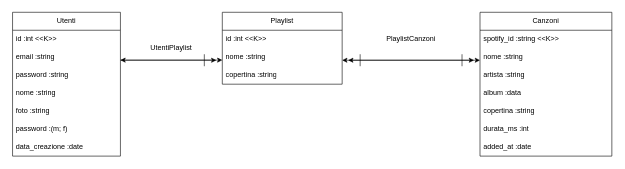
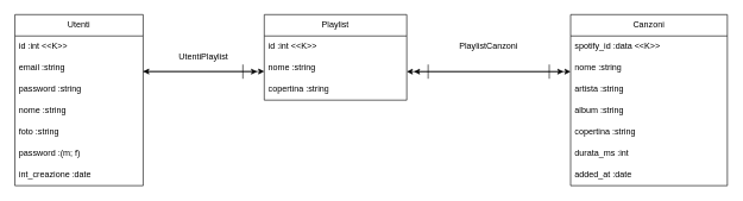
- <mxCell id="15" value="spotify_id :string &amp;lt;&amp;lt;K&amp;gt;&amp;gt;" style="text;strokeColor=none;fillColor=none;align=left;verticalAlign=middle;spacingLeft=4;spacingRight=4;overflow=hidden;points=[[0,0.5],[1,0.5]];portConstraint=eastwest;rotatable=0;whiteSpace=wrap;html=1;" vertex="1" parent="14"><mxGeometry y="30" width="220" height="30" as="geometry" /></mxCell>
+ <mxCell id="15" value="spotify_id :data &amp;lt;&amp;lt;K&amp;gt;&amp;gt;" style="text;strokeColor=none;fillColor=none;align=left;verticalAlign=middle;spacingLeft=4;spacingRight=4;overflow=hidden;points=[[0,0.5],[1,0.5]];portConstraint=eastwest;rotatable=0;whiteSpace=wrap;html=1;" vertex="1" parent="14"><mxGeometry y="30" width="220" height="30" as="geometry" /></mxCell>
- <mxCell id="18" value="album :data" style="text;strokeColor=none;fillColor=none;align=left;verticalAlign=middle;spacingLeft=4;spacingRight=4;overflow=hidden;points=[[0,0.5],[1,0.5]];portConstraint=eastwest;rotatable=0;whiteSpace=wrap;html=1;" vertex="1" parent="14"><mxGeometry y="120" width="220" height="30" as="geometry" /></mxCell>
+ <mxCell id="18" value="album :string" style="text;strokeColor=none;fillColor=none;align=left;verticalAlign=middle;spacingLeft=4;spacingRight=4;overflow=hidden;points=[[0,0.5],[1,0.5]];portConstraint=eastwest;rotatable=0;whiteSpace=wrap;html=1;" vertex="1" parent="14"><mxGeometry y="120" width="220" height="30" as="geometry" /></mxCell>
- <mxCell id="9" value="data_creazione :date" style="text;strokeColor=none;fillColor=none;align=left;verticalAlign=middle;spacingLeft=4;spacingRight=4;overflow=hidden;points=[[0,0.5],[1,0.5]];portConstraint=eastwest;rotatable=0;whiteSpace=wrap;html=1;" vertex="1" parent="2"><mxGeometry y="210" width="180" height="30" as="geometry" /></mxCell>
+ <mxCell id="9" value="int_creazione :date" style="text;strokeColor=none;fillColor=none;align=left;verticalAlign=middle;spacingLeft=4;spacingRight=4;overflow=hidden;points=[[0,0.5],[1,0.5]];portConstraint=eastwest;rotatable=0;whiteSpace=wrap;html=1;" vertex="1" parent="2"><mxGeometry y="210" width="180" height="30" as="geometry" /></mxCell>
